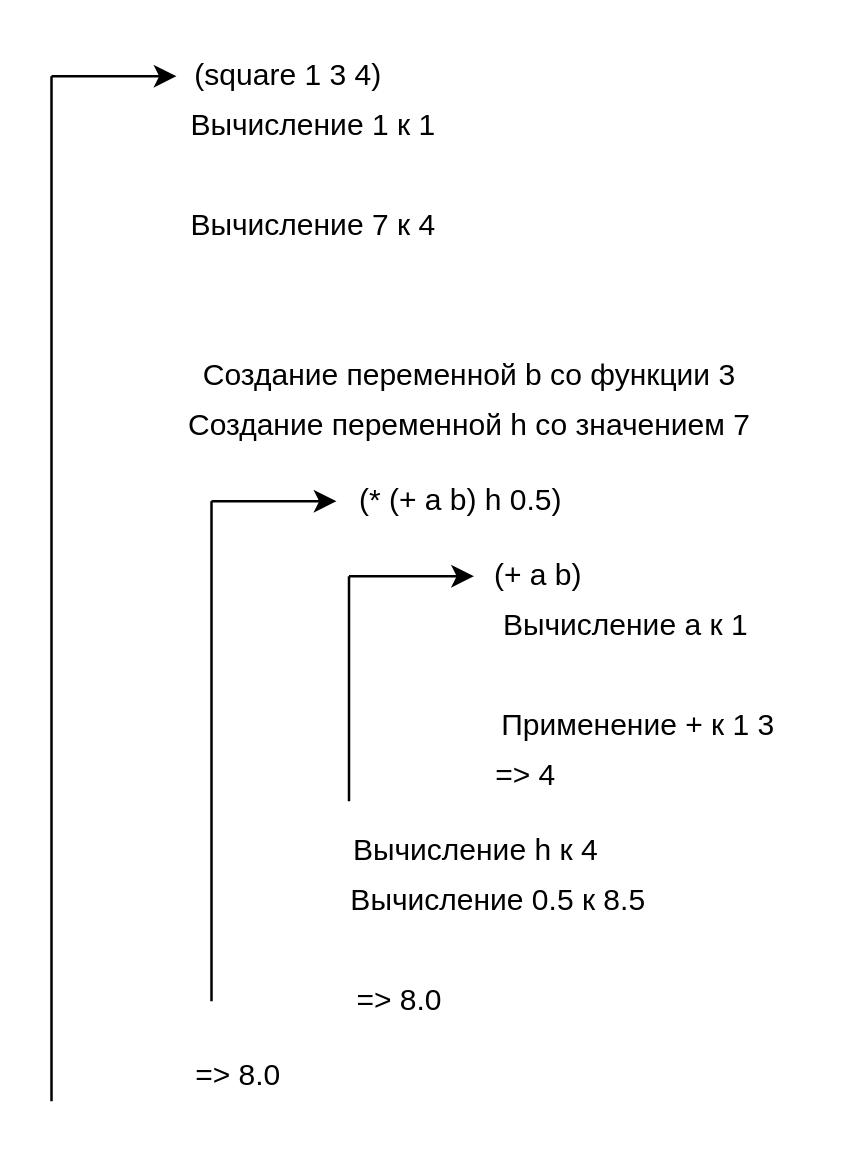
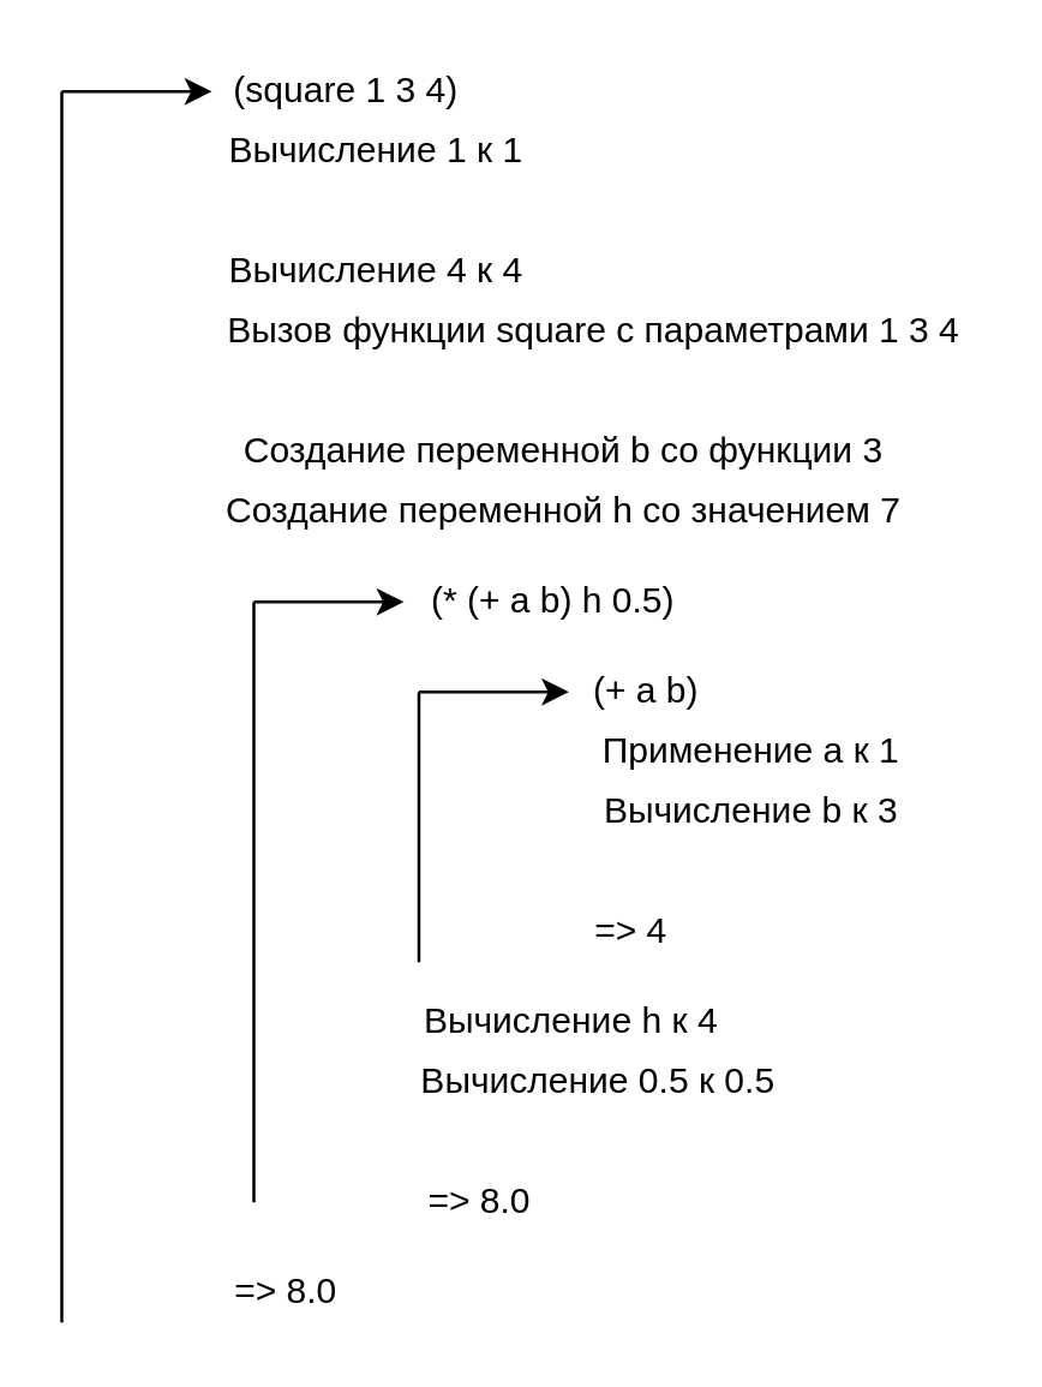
- <mxCell id="8" value="Вычисление 7 к 4" style="text;html=1;strokeColor=none;fillColor=none;align=center;verticalAlign=middle;whiteSpace=wrap;rounded=0;" parent="1" vertex="1"><mxGeometry x="75" y="80" width="100" height="20" as="geometry" /></mxCell>
+ <mxCell id="8" value="Вычисление 4 к 4" style="text;html=1;strokeColor=none;fillColor=none;align=center;verticalAlign=middle;whiteSpace=wrap;rounded=0;" parent="1" vertex="1"><mxGeometry x="75" y="80" width="100" height="20" as="geometry" /></mxCell>
+ <mxCell id="6" value="Вызов функции square с параметрами 1 3 4" style="text;html=1;strokeColor=none;fillColor=none;align=center;verticalAlign=middle;whiteSpace=wrap;rounded=0;" parent="1" vertex="1"><mxGeometry x="70" y="100" width="255" height="20" as="geometry" /></mxCell>
- <mxCell id="16" value="Вычисление a к 1" style="text;html=1;strokeColor=none;fillColor=none;align=center;verticalAlign=middle;whiteSpace=wrap;rounded=0;" vertex="1" parent="1"><mxGeometry x="190" y="240" width="120" height="20" as="geometry" /></mxCell>
+ <mxCell id="16" value="Применение a к 1" style="text;html=1;strokeColor=none;fillColor=none;align=center;verticalAlign=middle;whiteSpace=wrap;rounded=0;" vertex="1" parent="1"><mxGeometry x="190" y="240" width="120" height="20" as="geometry" /></mxCell>
+ <mxCell id="17" value="Вычисление b к 3" style="text;html=1;strokeColor=none;fillColor=none;align=center;verticalAlign=middle;whiteSpace=wrap;rounded=0;" vertex="1" parent="1"><mxGeometry x="190" y="260" width="120" height="20" as="geometry" /></mxCell>
- <mxCell id="18" value="Применение + к 1 3" style="text;html=1;strokeColor=none;fillColor=none;align=center;verticalAlign=middle;whiteSpace=wrap;rounded=0;" vertex="1" parent="1"><mxGeometry x="195" y="280" width="120" height="20" as="geometry" /></mxCell>
- <mxCell id="21" value="Вычисление 0.5 к 8.5" style="text;html=1;strokeColor=none;fillColor=none;align=center;verticalAlign=middle;whiteSpace=wrap;rounded=0;" vertex="1" parent="1"><mxGeometry x="139" y="350" width="120" height="20" as="geometry" /></mxCell>
+ <mxCell id="21" value="Вычисление 0.5 к 0.5" style="text;html=1;strokeColor=none;fillColor=none;align=center;verticalAlign=middle;whiteSpace=wrap;rounded=0;" vertex="1" parent="1"><mxGeometry x="139" y="350" width="120" height="20" as="geometry" /></mxCell>
